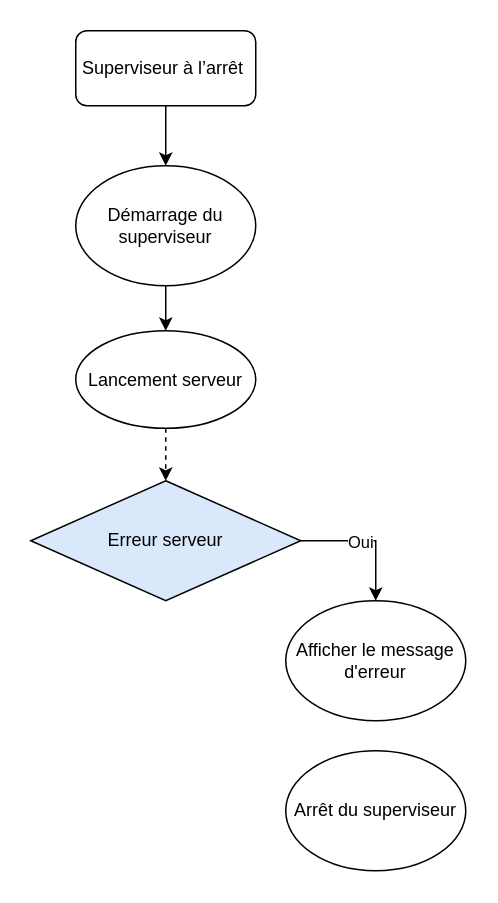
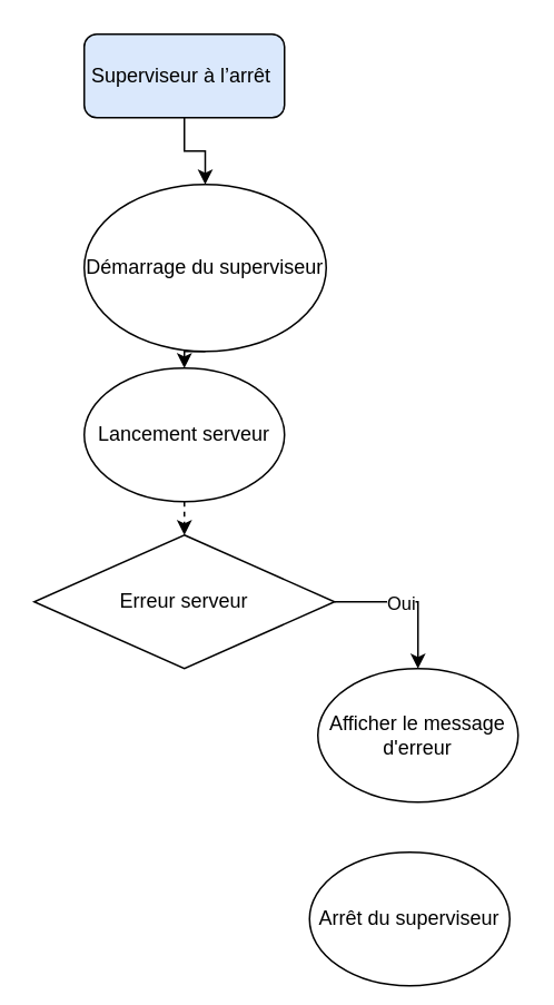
- <mxCell id="11" value="Superviseur à l’arrêt&amp;nbsp;" style="rounded=1;whiteSpace=wrap;html=1;" vertex="1" parent="1"><mxGeometry x="50" y="20" width="120" height="50" as="geometry" /></mxCell>
+ <mxCell id="11" value="Superviseur à l’arrêt&amp;nbsp;" style="rounded=1;whiteSpace=wrap;html=1;fillColor=#dae8fc;" vertex="1" parent="1"><mxGeometry x="50" y="20" width="120" height="50" as="geometry" /></mxCell>
- <mxCell id="12" value="Démarrage du superviseur" style="ellipse;whiteSpace=wrap;html=1;" vertex="1" parent="1"><mxGeometry x="50" y="110" width="120" height="80" as="geometry" /></mxCell>
+ <mxCell id="12" value="Démarrage du superviseur" style="ellipse;whiteSpace=wrap;html=1;" vertex="1" parent="1"><mxGeometry x="50" y="110" width="145" height="100" as="geometry" /></mxCell>
- <mxCell id="4" value="Lancement serveur" style="ellipse;whiteSpace=wrap;html=1;" vertex="1" parent="1"><mxGeometry x="50" y="220" width="120" height="65" as="geometry" /></mxCell>
+ <mxCell id="4" value="Lancement serveur" style="ellipse;whiteSpace=wrap;html=1;" vertex="1" parent="1"><mxGeometry x="50" y="220" width="120" height="80" as="geometry" /></mxCell>
- <mxCell id="7" value="Erreur serveur" style="rhombus;whiteSpace=wrap;html=1;fillColor=#dae8fc;" vertex="1" parent="1"><mxGeometry x="20" y="320" width="180" height="80" as="geometry" /></mxCell>
+ <mxCell id="7" value="Erreur serveur" style="rhombus;whiteSpace=wrap;html=1;" vertex="1" parent="1"><mxGeometry x="20" y="320" width="180" height="80" as="geometry" /></mxCell>
- <mxCell id="9" value="Arrêt du superviseur" style="ellipse;whiteSpace=wrap;html=1;" vertex="1" parent="1"><mxGeometry x="190" y="500" width="120" height="80" as="geometry" /></mxCell>
+ <mxCell id="9" value="Arrêt du superviseur" style="ellipse;whiteSpace=wrap;html=1;" vertex="1" parent="1"><mxGeometry x="185" y="510" width="120" height="80" as="geometry" /></mxCell>
